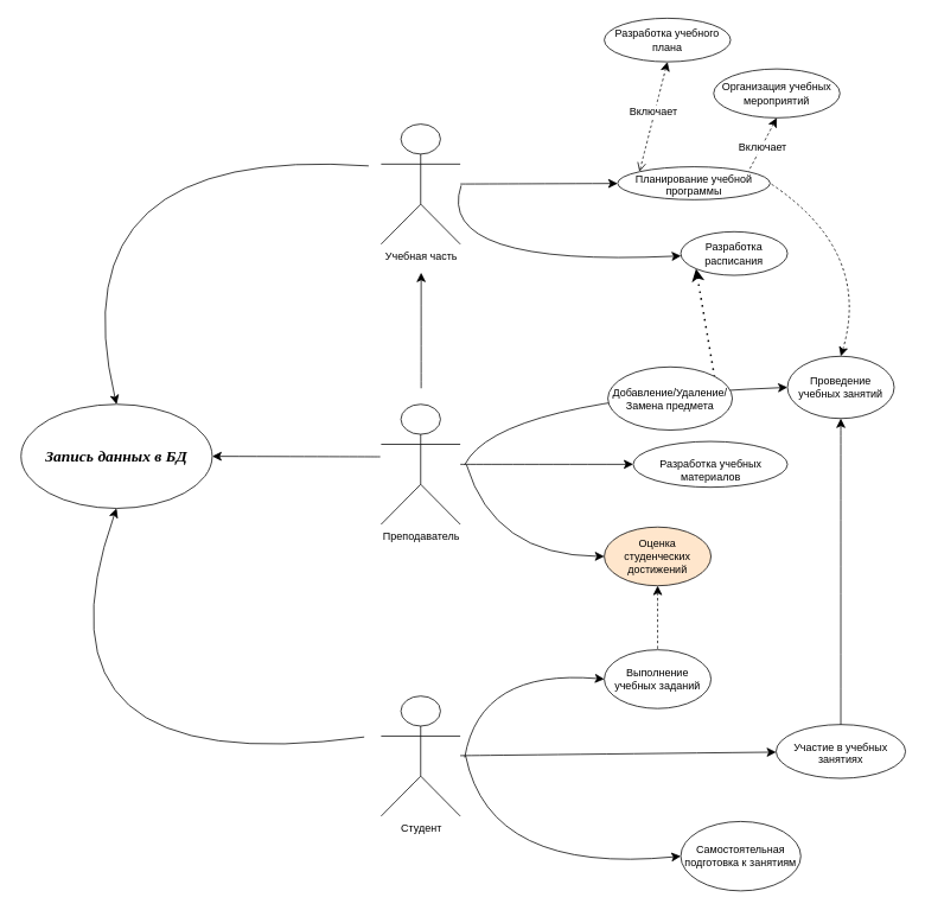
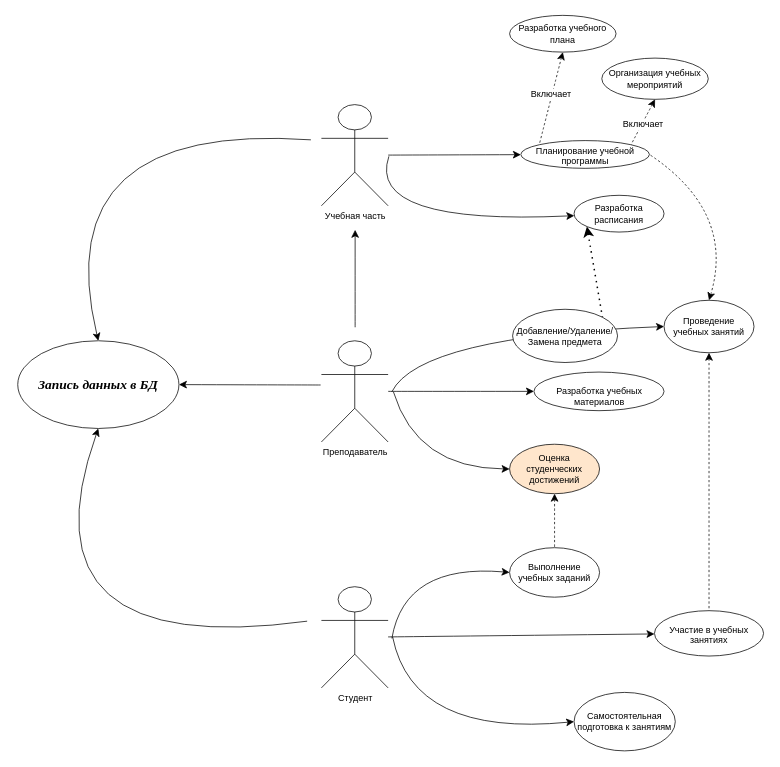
- <mxCell id="9" value="" style="endArrow=open;dashed=1;html=1;rounded=0;fontSize=12;startSize=8;endSize=8;curved=1;entryX=0;entryY=0;entryDx=0;entryDy=0;startArrow=classic;startFill=1;exitX=0.5;exitY=1;exitDx=0;exitDy=0;" edge="1" parent="1" source="11" target="8"><mxGeometry width="50" height="50" relative="1" as="geometry"><mxPoint x="771" y="163" as="sourcePoint" /><mxPoint x="747" y="197" as="targetPoint" /></mxGeometry></mxCell>
+ <mxCell id="9" value="" style="endArrow=none;dashed=1;html=1;rounded=0;fontSize=12;startSize=8;endSize=8;curved=1;entryX=0;entryY=0;entryDx=0;entryDy=0;startArrow=classic;startFill=1;exitX=0.5;exitY=1;exitDx=0;exitDy=0;" edge="1" parent="1" source="11" target="8"><mxGeometry width="50" height="50" relative="1" as="geometry"><mxPoint x="771" y="163" as="sourcePoint" /><mxPoint x="747" y="197" as="targetPoint" /></mxGeometry></mxCell>
- <mxCell id="34" value="" style="endArrow=none;dashed=0;html=1;rounded=0;fontSize=12;startSize=8;endSize=8;curved=1;startArrow=classic;startFill=1;entryX=0.5;entryY=0;entryDx=0;entryDy=0;exitX=0.5;exitY=1;exitDx=0;exitDy=0;" edge="1" parent="1" source="18" target="26"><mxGeometry width="50" height="50" relative="1" as="geometry"><mxPoint x="1022" y="684" as="sourcePoint" /><mxPoint x="912" y="684" as="targetPoint" /></mxGeometry></mxCell>
+ <mxCell id="34" value="" style="endArrow=none;dashed=1;html=1;rounded=0;fontSize=12;startSize=8;endSize=8;curved=1;startArrow=classic;startFill=1;entryX=0.5;entryY=0;entryDx=0;entryDy=0;exitX=0.5;exitY=1;exitDx=0;exitDy=0;" edge="1" parent="1" source="18" target="26"><mxGeometry width="50" height="50" relative="1" as="geometry"><mxPoint x="1022" y="684" as="sourcePoint" /><mxPoint x="912" y="684" as="targetPoint" /></mxGeometry></mxCell>
